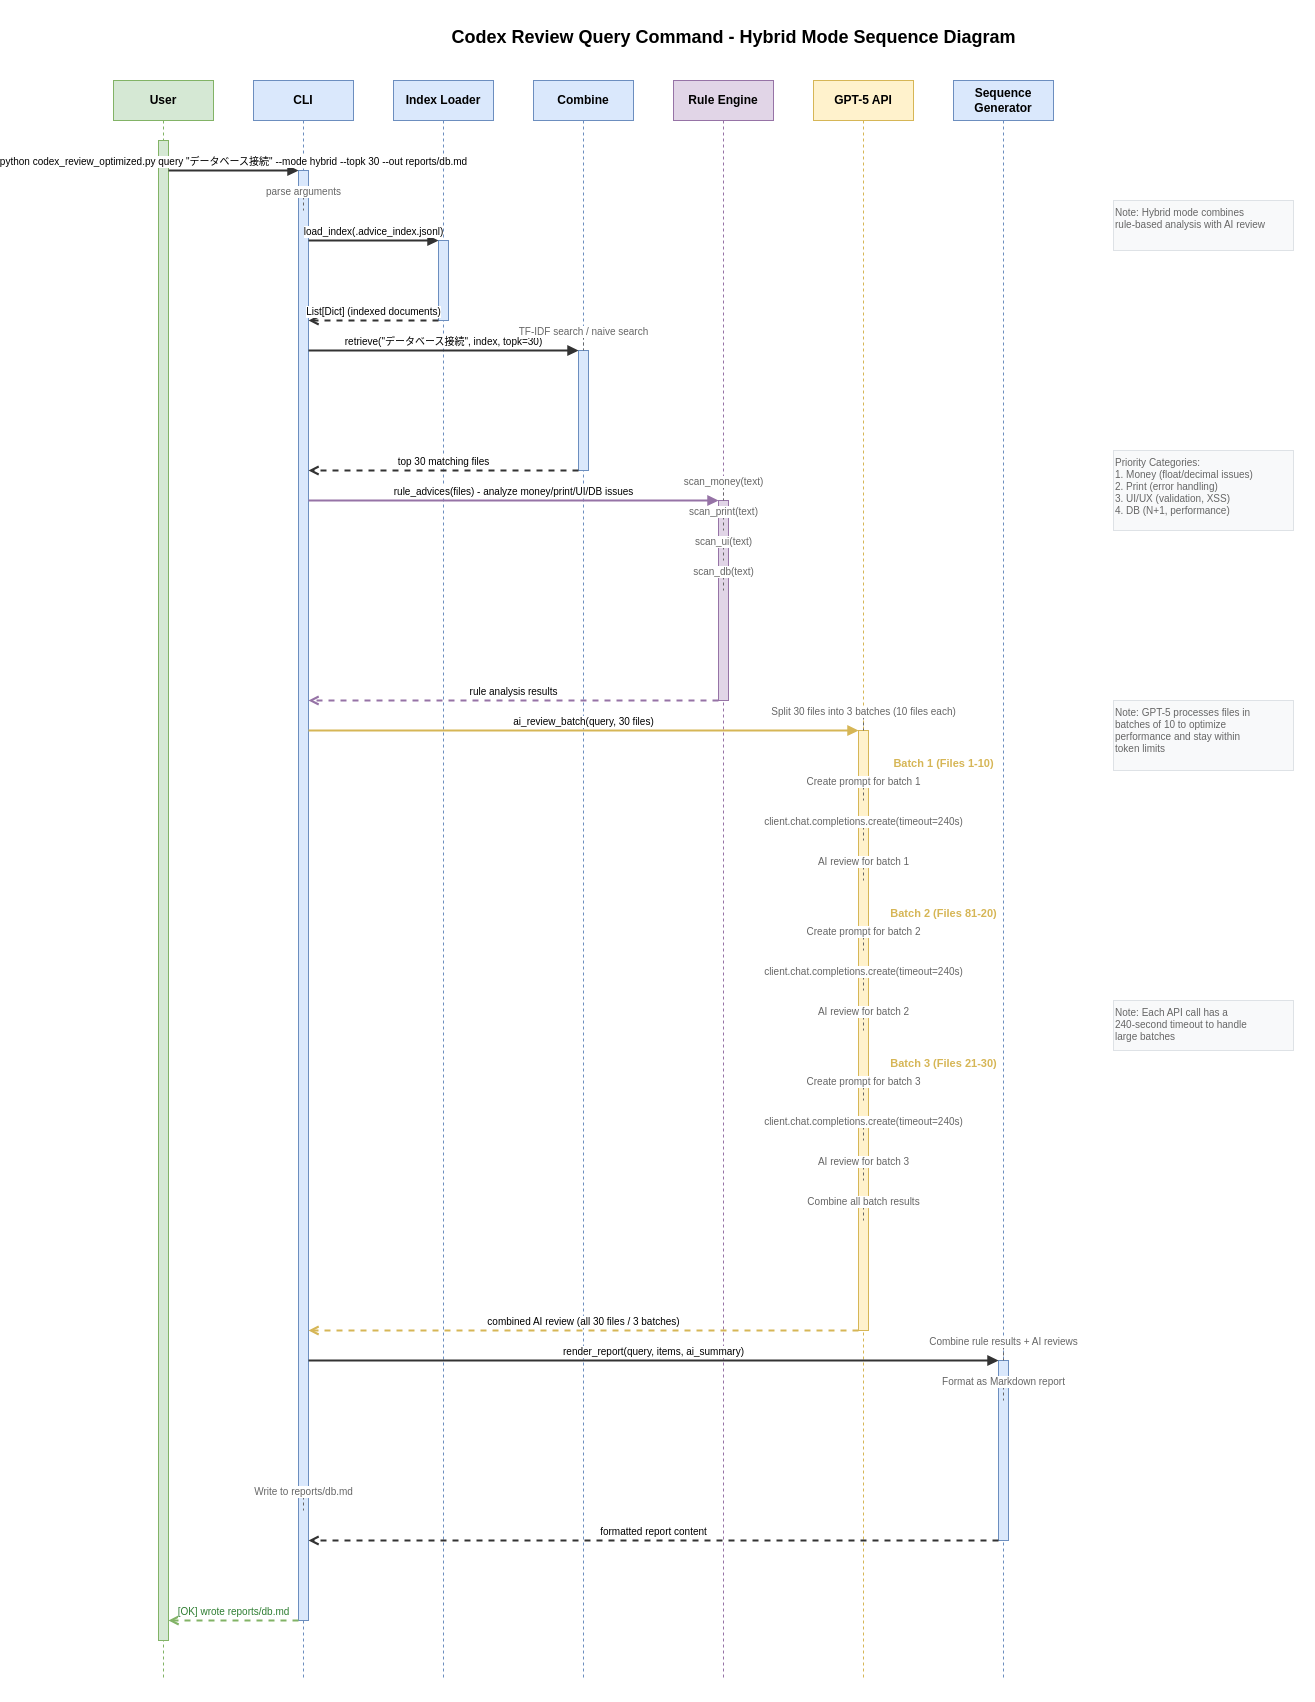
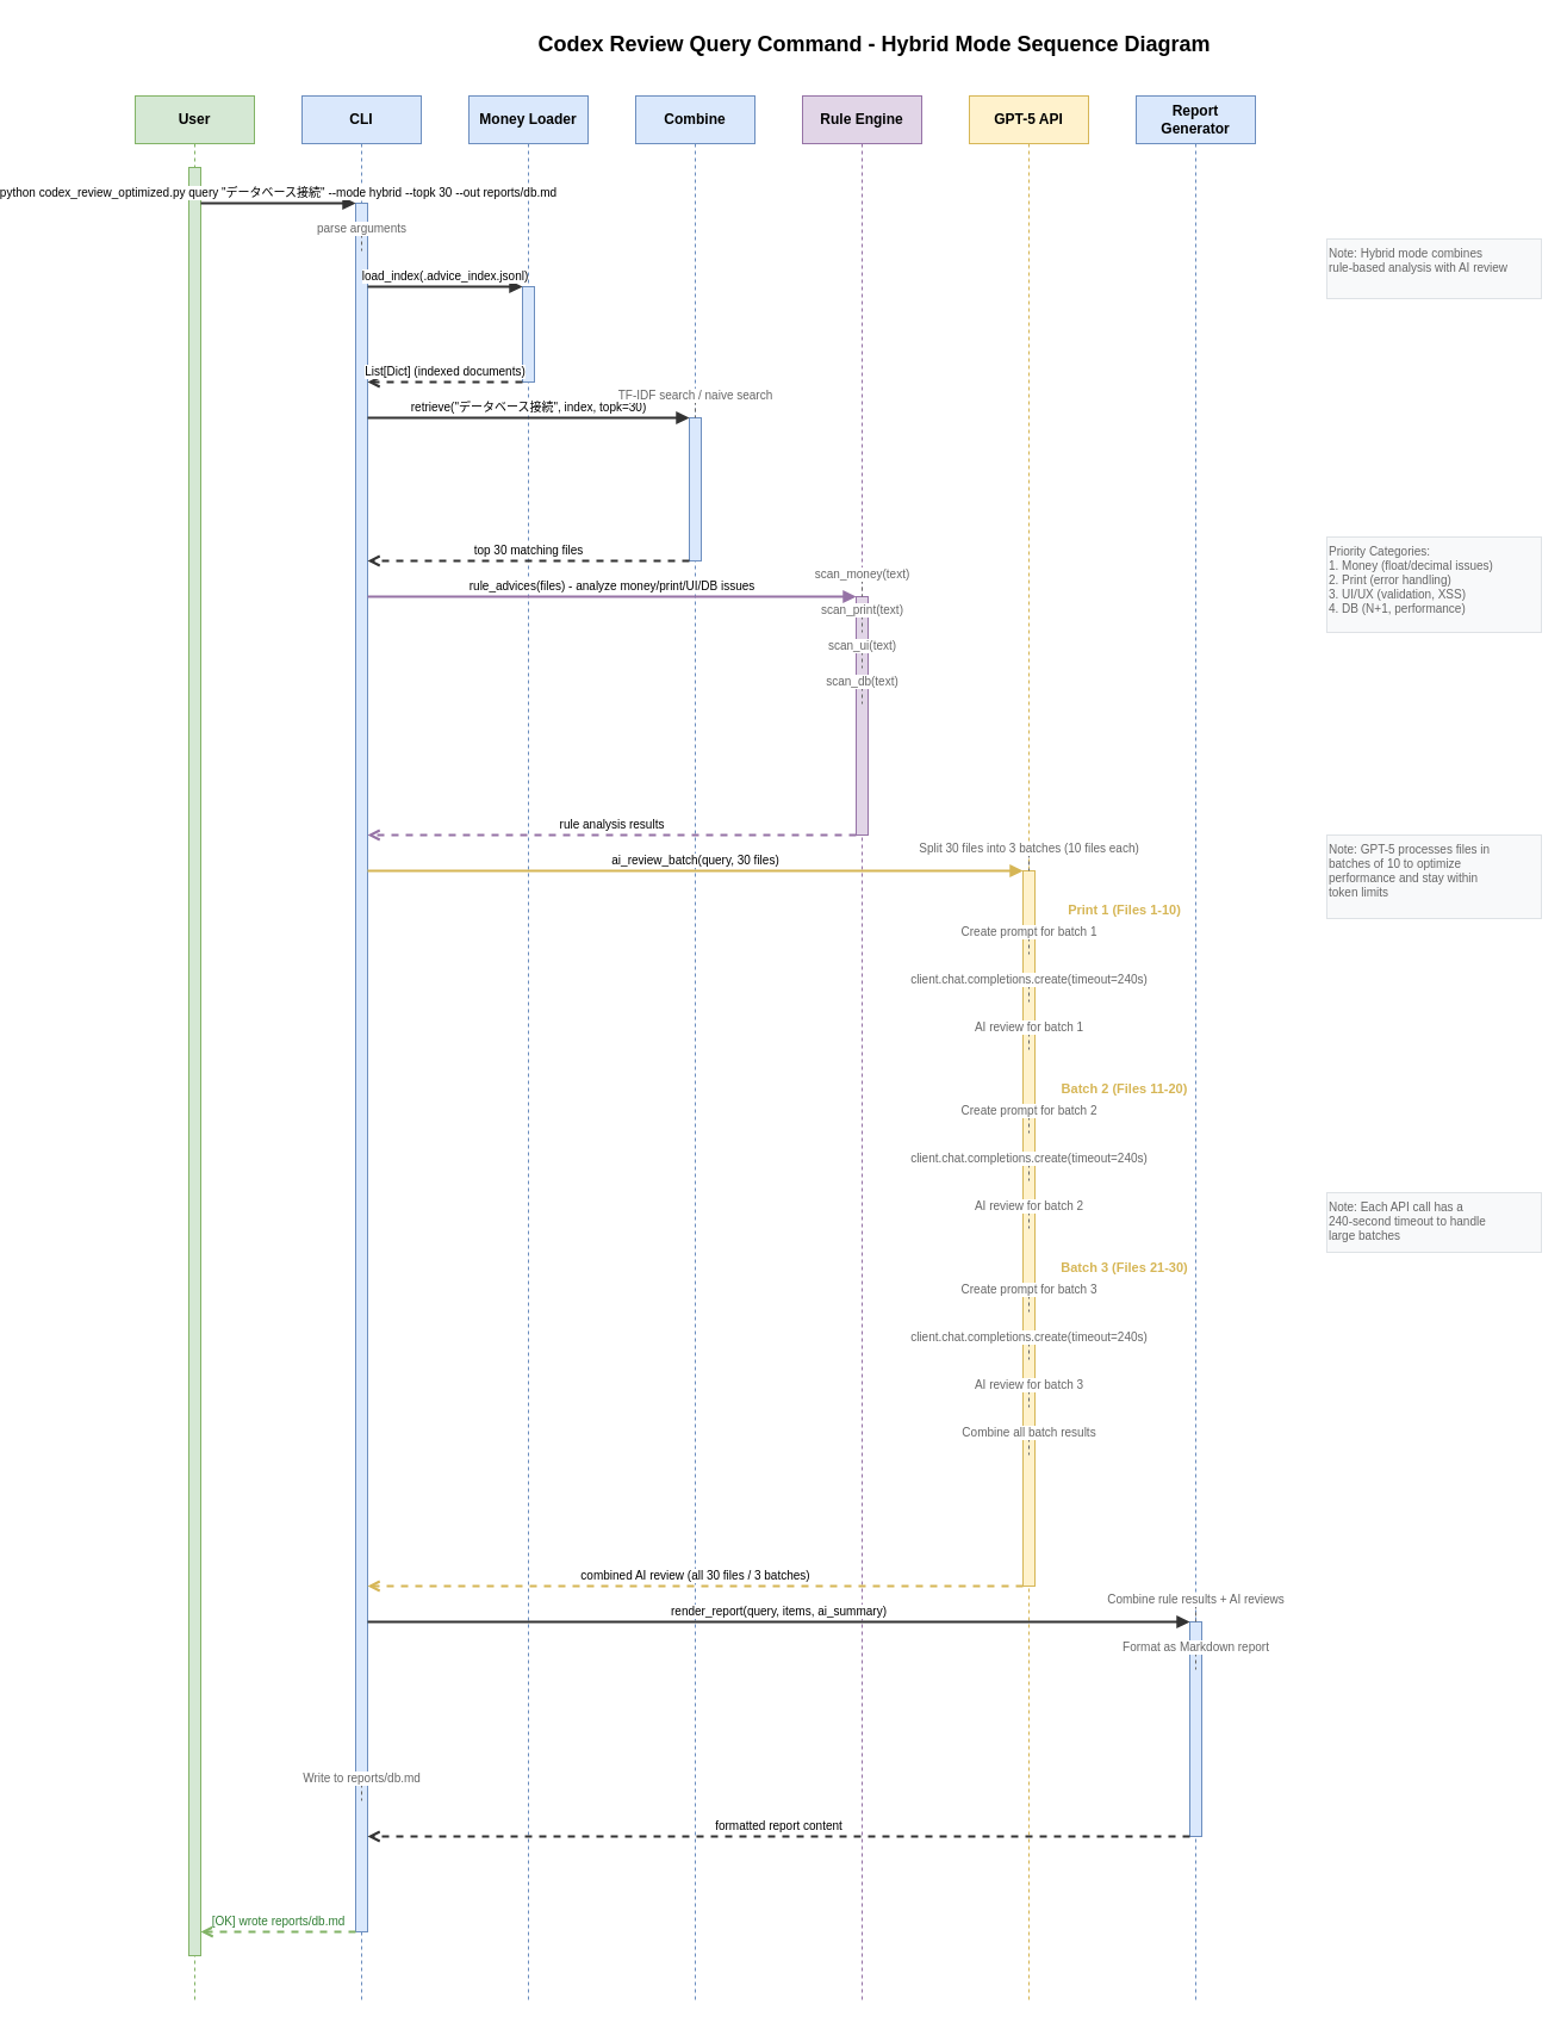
- <mxCell id="5" value="Index Loader" style="shape=umlLifeline;perimeter=lifelinePerimeter;whiteSpace=wrap;html=1;container=1;collapsible=0;recursiveResize=0;outlineConnect=0;fillColor=#dae8fc;strokeColor=#6c8ebf;fontColor=#000000;fontSize=12;fontStyle=1" vertex="1" parent="1"><mxGeometry x="300" y="80" width="100" height="1600" as="geometry" /></mxCell>
+ <mxCell id="5" value="Money Loader" style="shape=umlLifeline;perimeter=lifelinePerimeter;whiteSpace=wrap;html=1;container=1;collapsible=0;recursiveResize=0;outlineConnect=0;fillColor=#dae8fc;strokeColor=#6c8ebf;fontColor=#000000;fontSize=12;fontStyle=1" vertex="1" parent="1"><mxGeometry x="300" y="80" width="100" height="1600" as="geometry" /></mxCell>
- <mxCell id="9" value="Sequence Generator" style="shape=umlLifeline;perimeter=lifelinePerimeter;whiteSpace=wrap;html=1;container=1;collapsible=0;recursiveResize=0;outlineConnect=0;fillColor=#dae8fc;strokeColor=#6c8ebf;fontColor=#000000;fontSize=12;fontStyle=1" vertex="1" parent="1"><mxGeometry x="860" y="80" width="100" height="1600" as="geometry" /></mxCell>
+ <mxCell id="9" value="Report Generator" style="shape=umlLifeline;perimeter=lifelinePerimeter;whiteSpace=wrap;html=1;container=1;collapsible=0;recursiveResize=0;outlineConnect=0;fillColor=#dae8fc;strokeColor=#6c8ebf;fontColor=#000000;fontSize=12;fontStyle=1" vertex="1" parent="1"><mxGeometry x="860" y="80" width="100" height="1600" as="geometry" /></mxCell>
- <mxCell id="32" value="Batch 1 (Files 1-10)" style="text;html=1;fontSize=11;fontStyle=1;fontColor=#d6b656;align=center" vertex="1" parent="1"><mxGeometry x="790" y="750" width="120" height="20" as="geometry" /></mxCell>
+ <mxCell id="32" value="Print 1 (Files 1-10)" style="text;html=1;fontSize=11;fontStyle=1;fontColor=#d6b656;align=center" vertex="1" parent="1"><mxGeometry x="790" y="750" width="120" height="20" as="geometry" /></mxCell>
- <mxCell id="36" value="Batch 2 (Files 81-20)" style="text;html=1;fontSize=11;fontStyle=1;fontColor=#d6b656;align=center" vertex="1" parent="1"><mxGeometry x="790" y="900" width="120" height="20" as="geometry" /></mxCell>
+ <mxCell id="36" value="Batch 2 (Files 11-20)" style="text;html=1;fontSize=11;fontStyle=1;fontColor=#d6b656;align=center" vertex="1" parent="1"><mxGeometry x="790" y="900" width="120" height="20" as="geometry" /></mxCell>
